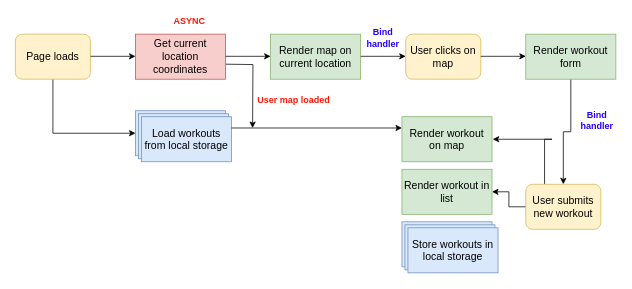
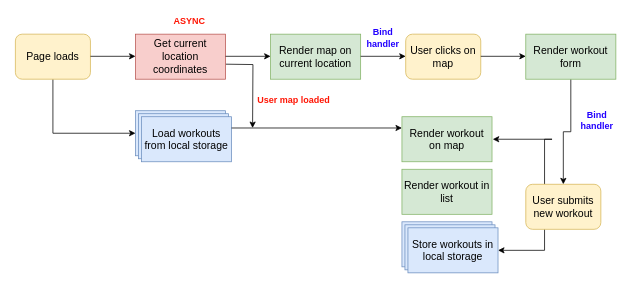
- <mxCell id="16" value="" style="edgeStyle=orthogonalEdgeStyle;rounded=0;sketch=0;jumpStyle=none;jumpSize=3;orthogonalLoop=1;jettySize=auto;html=1;shadow=0;endSize=6;strokeColor=#000000;fontColor=#000000;" edge="1" parent="1" source="19" target="22"><mxGeometry relative="1" as="geometry" /></mxCell>
+ <mxCell id="18" style="edgeStyle=orthogonalEdgeStyle;rounded=0;sketch=0;jumpStyle=none;jumpSize=3;orthogonalLoop=1;jettySize=auto;html=1;exitX=0.25;exitY=1;exitDx=0;exitDy=0;shadow=0;endSize=6;strokeColor=#000000;fontColor=#000000;entryX=1;entryY=0.5;entryDx=0;entryDy=0;" edge="1" parent="1" source="19" target="26"><mxGeometry relative="1" as="geometry"><mxPoint x="735" y="345" as="targetPoint" /></mxGeometry></mxCell>
